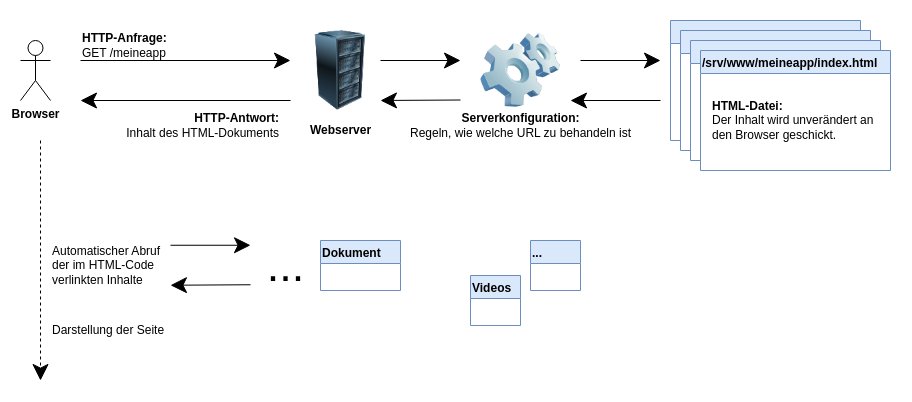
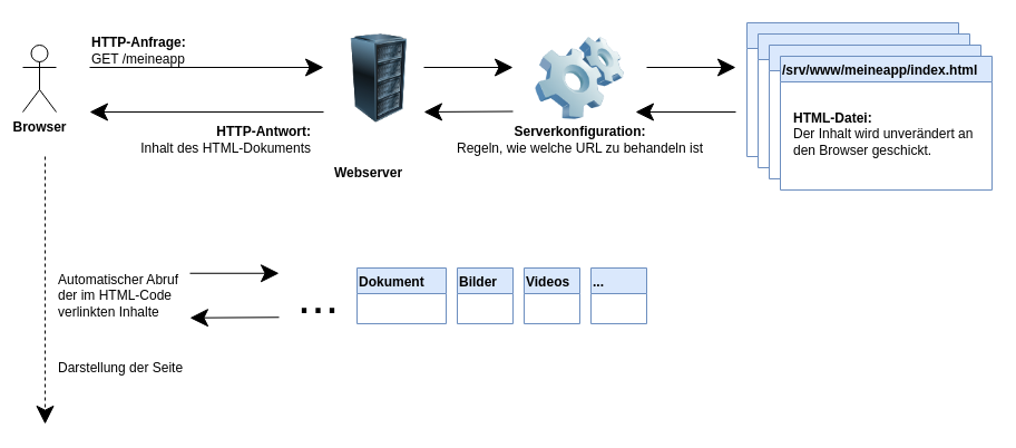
- <mxCell id="6" value="&lt;b&gt;Webserver&lt;/b&gt;" style="text;html=1;align=center;verticalAlign=middle;resizable=0;points=[];autosize=1;strokeColor=none;fillColor=none;" parent="1" vertex="1"><mxGeometry x="300" y="120" width="80" height="20" as="geometry" /></mxCell>
+ <mxCell id="6" value="&lt;b&gt;Webserver&lt;/b&gt;" style="text;html=1;align=center;verticalAlign=middle;resizable=0;points=[];autosize=1;strokeColor=none;fillColor=none;" parent="1" vertex="1"><mxGeometry x="290" y="145" width="80" height="20" as="geometry" /></mxCell>
+ <mxCell id="27" value="Bilder" style="swimlane;hachureGap=4;pointerEvents=0;align=left;fillColor=#dae8fc;strokeColor=#6c8ebf;collapsible=0;swimlaneFillColor=default;" vertex="1" parent="1"><mxGeometry x="410" y="240" width="50" height="50" as="geometry" /></mxCell>
- <mxCell id="28" value="Videos" style="swimlane;hachureGap=4;pointerEvents=0;align=left;fillColor=#dae8fc;strokeColor=#6c8ebf;collapsible=0;swimlaneFillColor=default;" vertex="1" parent="1"><mxGeometry x="470" y="275" width="50" height="50" as="geometry" /></mxCell>
+ <mxCell id="28" value="Videos" style="swimlane;hachureGap=4;pointerEvents=0;align=left;fillColor=#dae8fc;strokeColor=#6c8ebf;collapsible=0;swimlaneFillColor=default;" vertex="1" parent="1"><mxGeometry x="470" y="240" width="50" height="50" as="geometry" /></mxCell>
